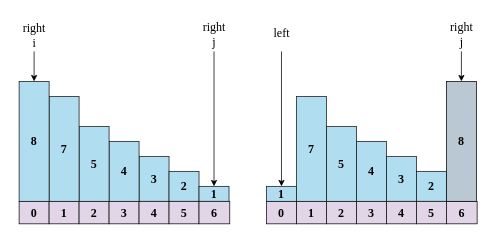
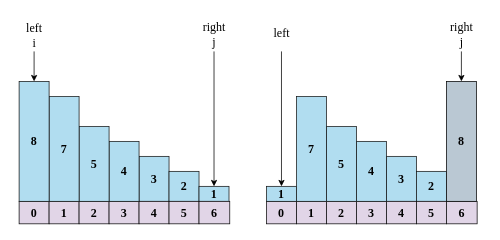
- <mxCell id="16" value="&lt;font style=&quot;font-size: 16px;&quot; face=&quot;Verdana&quot;&gt;right&lt;br&gt;i&lt;br&gt;&lt;/font&gt;" style="text;html=1;align=center;verticalAlign=middle;resizable=0;points=[];autosize=1;strokeColor=none;fillColor=none;" parent="1" vertex="1"><mxGeometry x="20" y="22" width="50" height="50" as="geometry" /></mxCell>
+ <mxCell id="16" value="&lt;font style=&quot;font-size: 16px;&quot; face=&quot;Verdana&quot;&gt;left&lt;br&gt;i&lt;br&gt;&lt;/font&gt;" style="text;html=1;align=center;verticalAlign=middle;resizable=0;points=[];autosize=1;strokeColor=none;fillColor=none;" parent="1" vertex="1"><mxGeometry x="20" y="22" width="50" height="50" as="geometry" /></mxCell>
